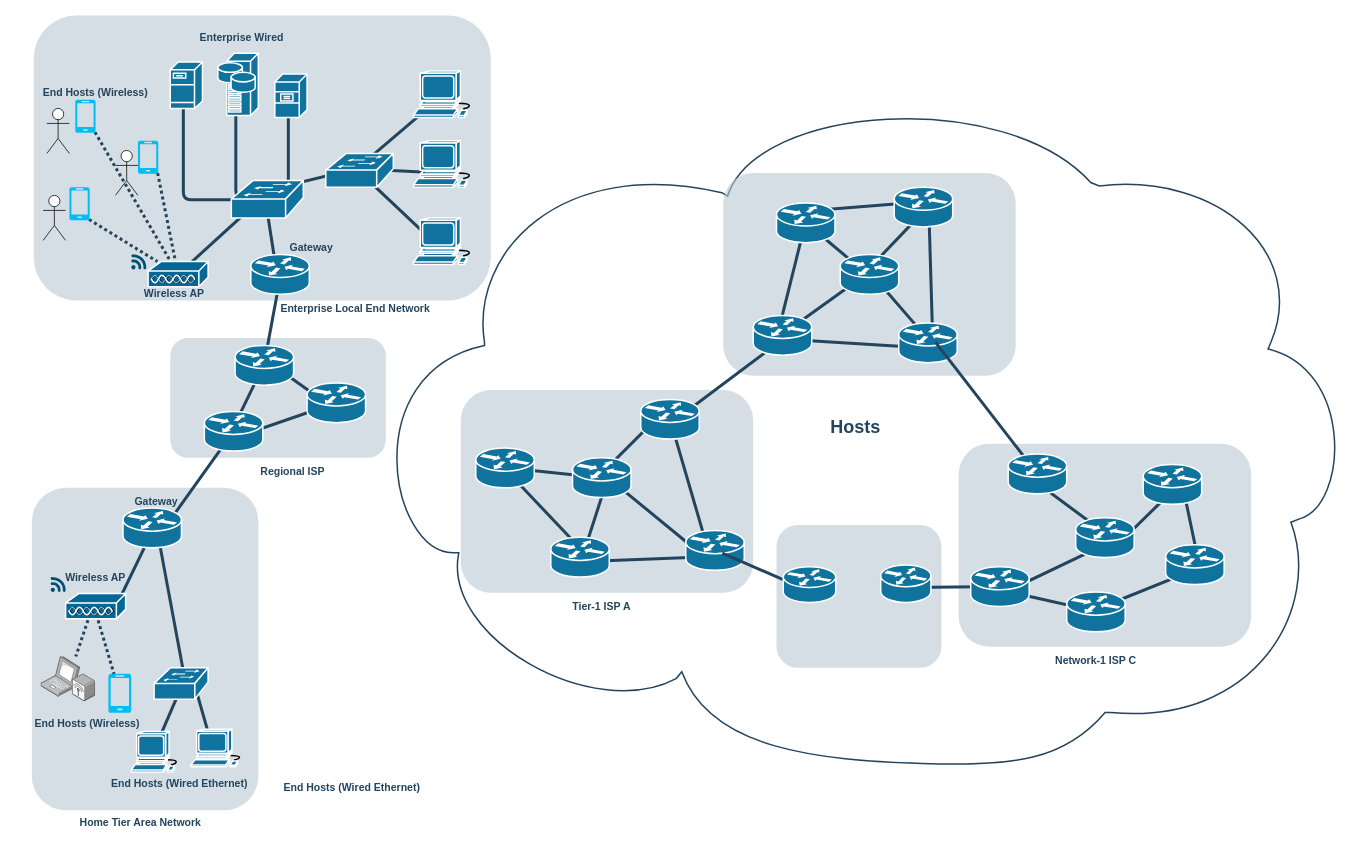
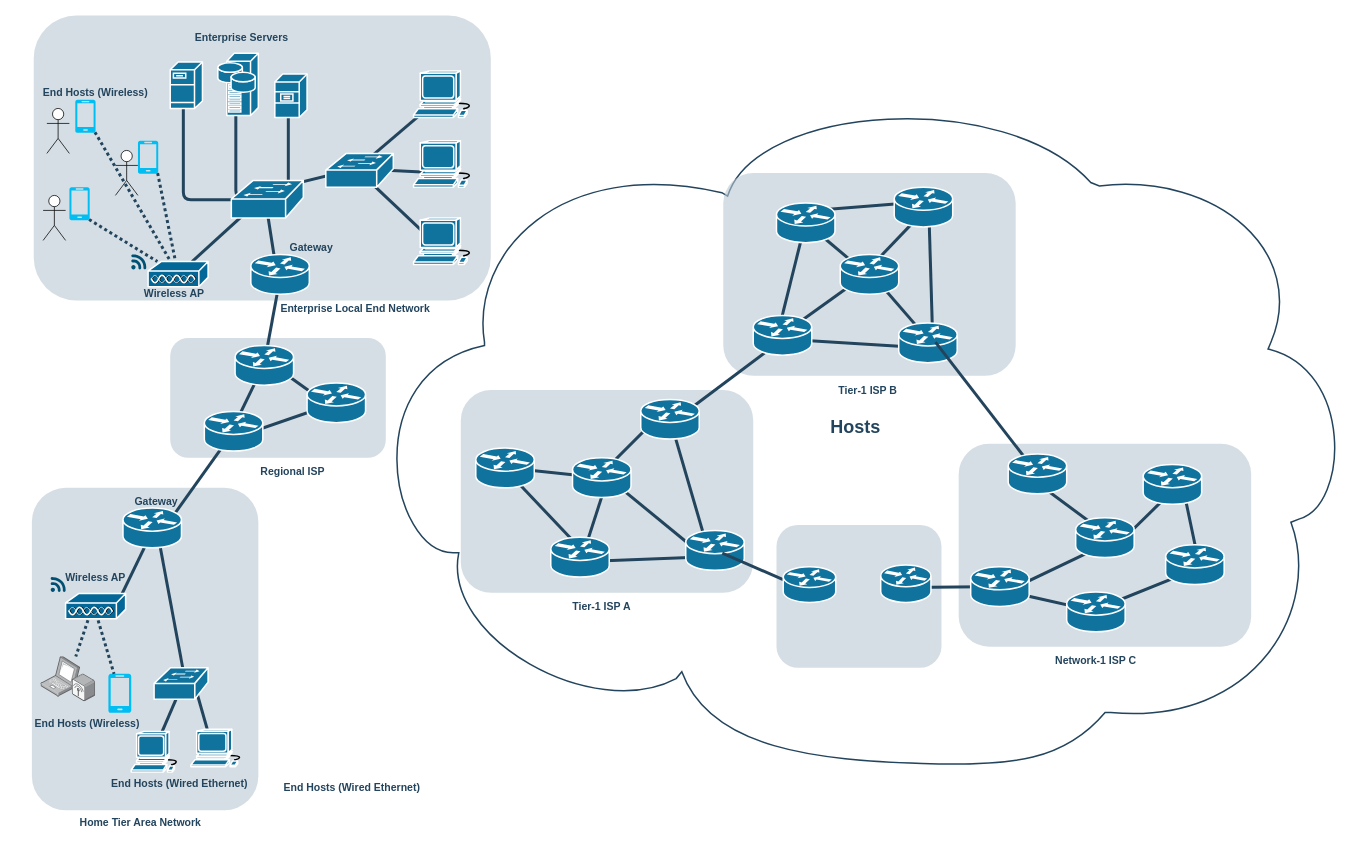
- <mxCell id="101" value="Enterprise Wired" style="rounded=1;whiteSpace=wrap;html=1;strokeColor=none;fillColor=none;fontSize=14;fontColor=#23445D;align=center;fontStyle=1" vertex="1" parent="1"><mxGeometry x="226.5" y="40" width="190" height="19" as="geometry" /></mxCell>
+ <mxCell id="101" value="Enterprise Servers" style="rounded=1;whiteSpace=wrap;html=1;strokeColor=none;fillColor=none;fontSize=14;fontColor=#23445D;align=center;fontStyle=1" vertex="1" parent="1"><mxGeometry x="226.5" y="40" width="190" height="19" as="geometry" /></mxCell>
+ <mxCell id="53" value="Tier-1 ISP B" style="rounded=1;whiteSpace=wrap;html=1;strokeColor=none;fillColor=none;fontSize=14;fontColor=#23445D;align=center;fontStyle=1" vertex="1" parent="1"><mxGeometry x="1059" y="510" width="196" height="19" as="geometry" /></mxCell>
